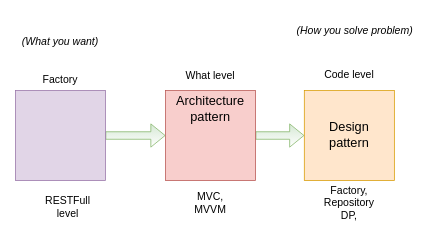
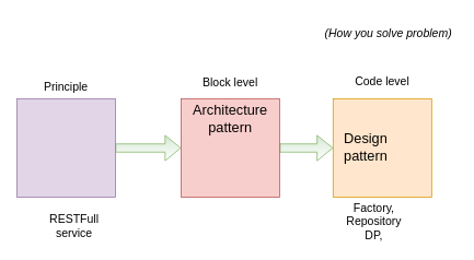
- <mxCell id="15" value="(What you want)" style="text;html=1;strokeColor=none;fillColor=none;align=center;verticalAlign=middle;whiteSpace=wrap;rounded=0;fontSize=14;fontStyle=2" vertex="1" parent="1"><mxGeometry x="20" y="35" width="120" height="40" as="geometry" /></mxCell>
- <mxCell id="10" value="What level" style="text;html=1;strokeColor=none;fillColor=none;align=center;verticalAlign=middle;whiteSpace=wrap;rounded=0;fontSize=14;" vertex="1" parent="1"><mxGeometry x="240" y="80" width="80" height="40" as="geometry" /></mxCell>
+ <mxCell id="10" value="Block level" style="text;html=1;strokeColor=none;fillColor=none;align=center;verticalAlign=middle;whiteSpace=wrap;rounded=0;fontSize=14;" vertex="1" parent="1"><mxGeometry x="240" y="80" width="80" height="40" as="geometry" /></mxCell>
- <mxCell id="11" value="Factory" style="text;html=1;strokeColor=none;fillColor=none;align=center;verticalAlign=middle;whiteSpace=wrap;rounded=0;fontSize=14;" vertex="1" parent="1"><mxGeometry x="40" y="85" width="80" height="40" as="geometry" /></mxCell>
+ <mxCell id="11" value="Principle" style="text;html=1;strokeColor=none;fillColor=none;align=center;verticalAlign=middle;whiteSpace=wrap;rounded=0;fontSize=14;" vertex="1" parent="1"><mxGeometry x="40" y="85" width="80" height="40" as="geometry" /></mxCell>
- <mxCell id="7" value="&lt;font style=&quot;font-size: 17px&quot;&gt;Design pattern&lt;/font&gt;" style="text;html=1;strokeColor=none;fillColor=none;align=center;verticalAlign=middle;whiteSpace=wrap;rounded=0;" vertex="1" parent="1"><mxGeometry x="445" y="170" width="40" height="20" as="geometry" /></mxCell>
+ <mxCell id="7" value="&lt;font style=&quot;font-size: 17px&quot;&gt;Design pattern&lt;/font&gt;" style="text;html=1;strokeColor=none;fillColor=none;align=center;verticalAlign=middle;whiteSpace=wrap;rounded=0;" vertex="1" parent="1"><mxGeometry x="425" y="170" width="40" height="20" as="geometry" /></mxCell>
- <mxCell id="13" value="MVC, MVVM" style="text;html=1;strokeColor=none;fillColor=none;align=center;verticalAlign=middle;whiteSpace=wrap;rounded=0;fontSize=14;" vertex="1" parent="1"><mxGeometry x="240" y="250" width="80" height="40" as="geometry" /></mxCell>
- <mxCell id="12" value="Factory,&lt;br&gt;Repository DP,&lt;br&gt;" style="text;html=1;strokeColor=none;fillColor=none;align=center;verticalAlign=middle;whiteSpace=wrap;rounded=0;fontSize=14;" vertex="1" parent="1"><mxGeometry x="425" y="250" width="80" height="40" as="geometry" /></mxCell>
+ <mxCell id="12" value="Factory,&lt;br&gt;Repository DP,&lt;br&gt;" style="text;html=1;strokeColor=none;fillColor=none;align=center;verticalAlign=middle;whiteSpace=wrap;rounded=0;fontSize=14;" vertex="1" parent="1"><mxGeometry x="415" y="250" width="80" height="40" as="geometry" /></mxCell>
- <mxCell id="14" value="RESTFull level" style="text;html=1;strokeColor=none;fillColor=none;align=center;verticalAlign=middle;whiteSpace=wrap;rounded=0;fontSize=14;" vertex="1" parent="1"><mxGeometry x="50" y="255" width="80" height="40" as="geometry" /></mxCell>
+ <mxCell id="14" value="RESTFull service" style="text;html=1;strokeColor=none;fillColor=none;align=center;verticalAlign=middle;whiteSpace=wrap;rounded=0;fontSize=14;" vertex="1" parent="1"><mxGeometry x="50" y="255" width="80" height="40" as="geometry" /></mxCell>
